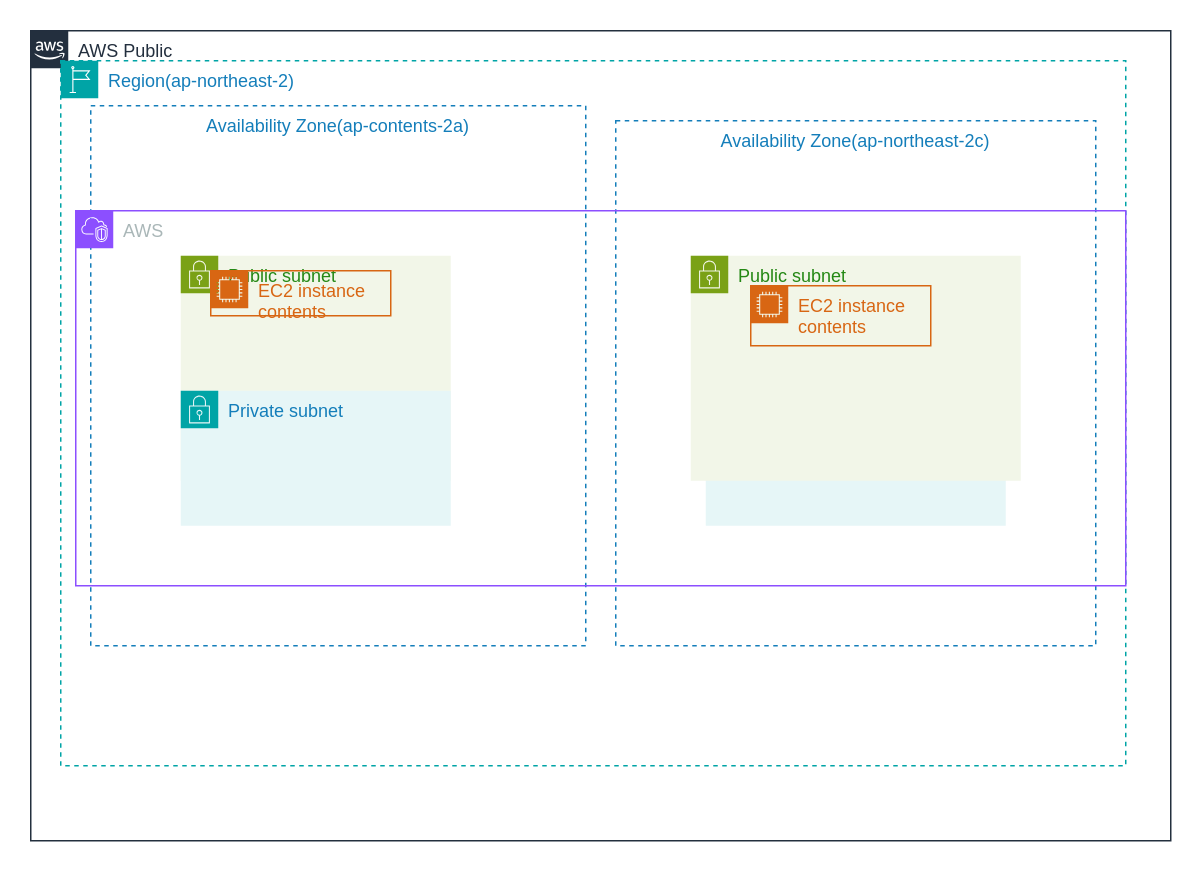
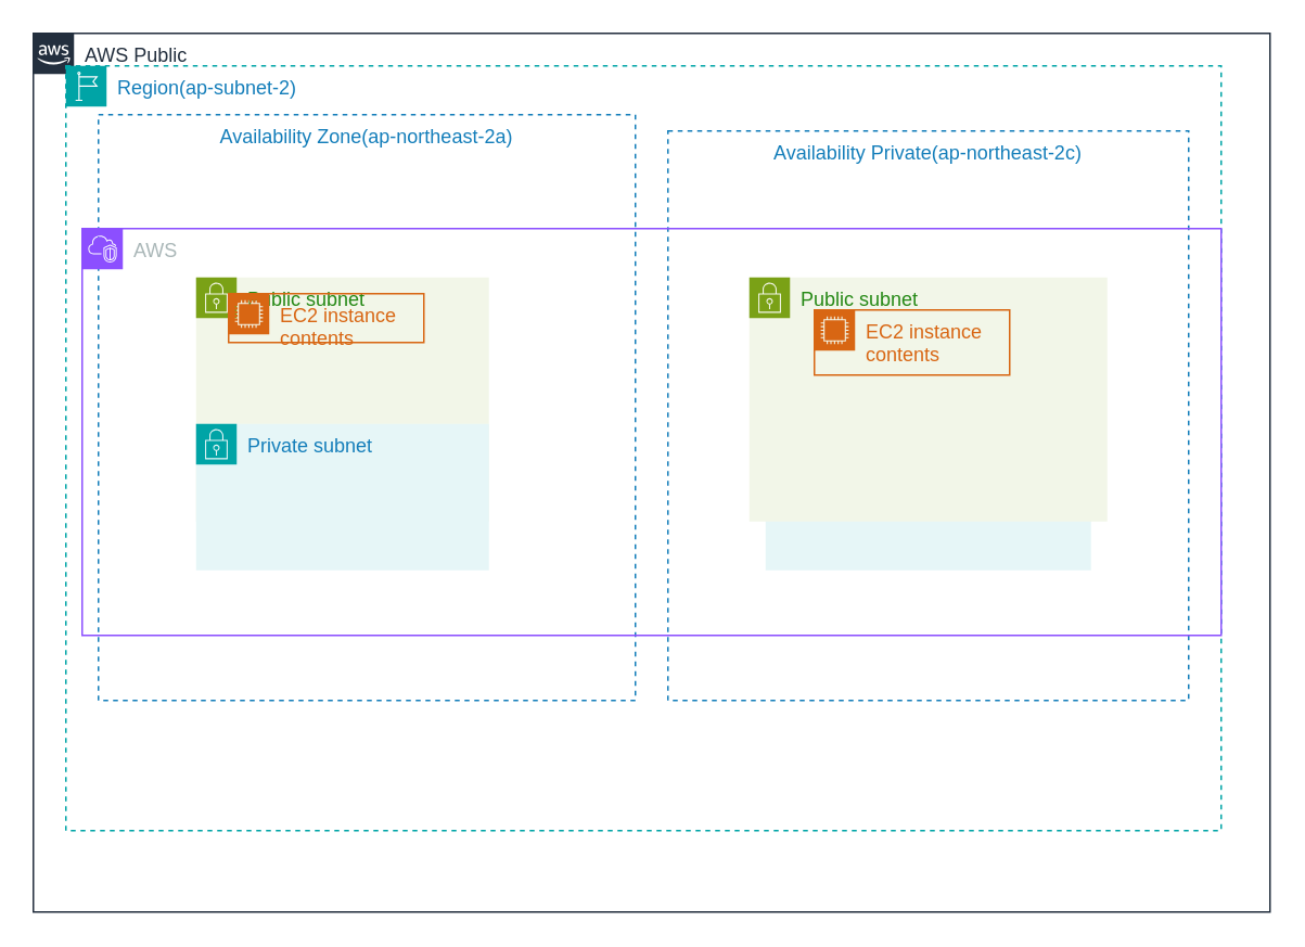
- <mxCell id="3" value="Region(ap-northeast-2&lt;span style=&quot;background-color: transparent; color: light-dark(rgb(20, 126, 186), rgb(69, 160, 212));&quot;&gt;)&lt;/span&gt;" style="points=[[0,0],[0.25,0],[0.5,0],[0.75,0],[1,0],[1,0.25],[1,0.5],[1,0.75],[1,1],[0.75,1],[0.5,1],[0.25,1],[0,1],[0,0.75],[0,0.5],[0,0.25]];outlineConnect=0;gradientColor=none;html=1;whiteSpace=wrap;fontSize=12;fontStyle=0;container=1;pointerEvents=0;collapsible=0;recursiveResize=0;shape=mxgraph.aws4.group;grIcon=mxgraph.aws4.group_region;strokeColor=#00A4A6;fillColor=none;verticalAlign=top;align=left;spacingLeft=30;fontColor=#147EBA;dashed=1;" parent="2" vertex="1"><mxGeometry x="20" y="20" width="710" height="470" as="geometry" /></mxCell>
+ <mxCell id="3" value="Region(ap-subnet-2&lt;span style=&quot;background-color: transparent; color: light-dark(rgb(20, 126, 186), rgb(69, 160, 212));&quot;&gt;)&lt;/span&gt;" style="points=[[0,0],[0.25,0],[0.5,0],[0.75,0],[1,0],[1,0.25],[1,0.5],[1,0.75],[1,1],[0.75,1],[0.5,1],[0.25,1],[0,1],[0,0.75],[0,0.5],[0,0.25]];outlineConnect=0;gradientColor=none;html=1;whiteSpace=wrap;fontSize=12;fontStyle=0;container=1;pointerEvents=0;collapsible=0;recursiveResize=0;shape=mxgraph.aws4.group;grIcon=mxgraph.aws4.group_region;strokeColor=#00A4A6;fillColor=none;verticalAlign=top;align=left;spacingLeft=30;fontColor=#147EBA;dashed=1;" parent="2" vertex="1"><mxGeometry x="20" y="20" width="710" height="470" as="geometry" /></mxCell>
- <mxCell id="5" value="Availability Zone(ap-contents-2a)" style="fillColor=none;strokeColor=#147EBA;dashed=1;verticalAlign=top;fontStyle=0;fontColor=#147EBA;whiteSpace=wrap;html=1;" parent="3" vertex="1"><mxGeometry x="20" y="30" width="330" height="360" as="geometry" /></mxCell>
+ <mxCell id="5" value="Availability Zone(ap-northeast-2a)" style="fillColor=none;strokeColor=#147EBA;dashed=1;verticalAlign=top;fontStyle=0;fontColor=#147EBA;whiteSpace=wrap;html=1;" parent="3" vertex="1"><mxGeometry x="20" y="30" width="330" height="360" as="geometry" /></mxCell>
- <mxCell id="4" value="Availability Zone(ap-northeast-2c)" style="fillColor=none;strokeColor=#147EBA;dashed=1;verticalAlign=top;fontStyle=0;fontColor=#147EBA;whiteSpace=wrap;html=1;" parent="3" vertex="1"><mxGeometry x="370" y="40" width="320" height="350" as="geometry" /></mxCell>
+ <mxCell id="4" value="Availability Private(ap-northeast-2c)" style="fillColor=none;strokeColor=#147EBA;dashed=1;verticalAlign=top;fontStyle=0;fontColor=#147EBA;whiteSpace=wrap;html=1;" parent="3" vertex="1"><mxGeometry x="370" y="40" width="320" height="350" as="geometry" /></mxCell>
